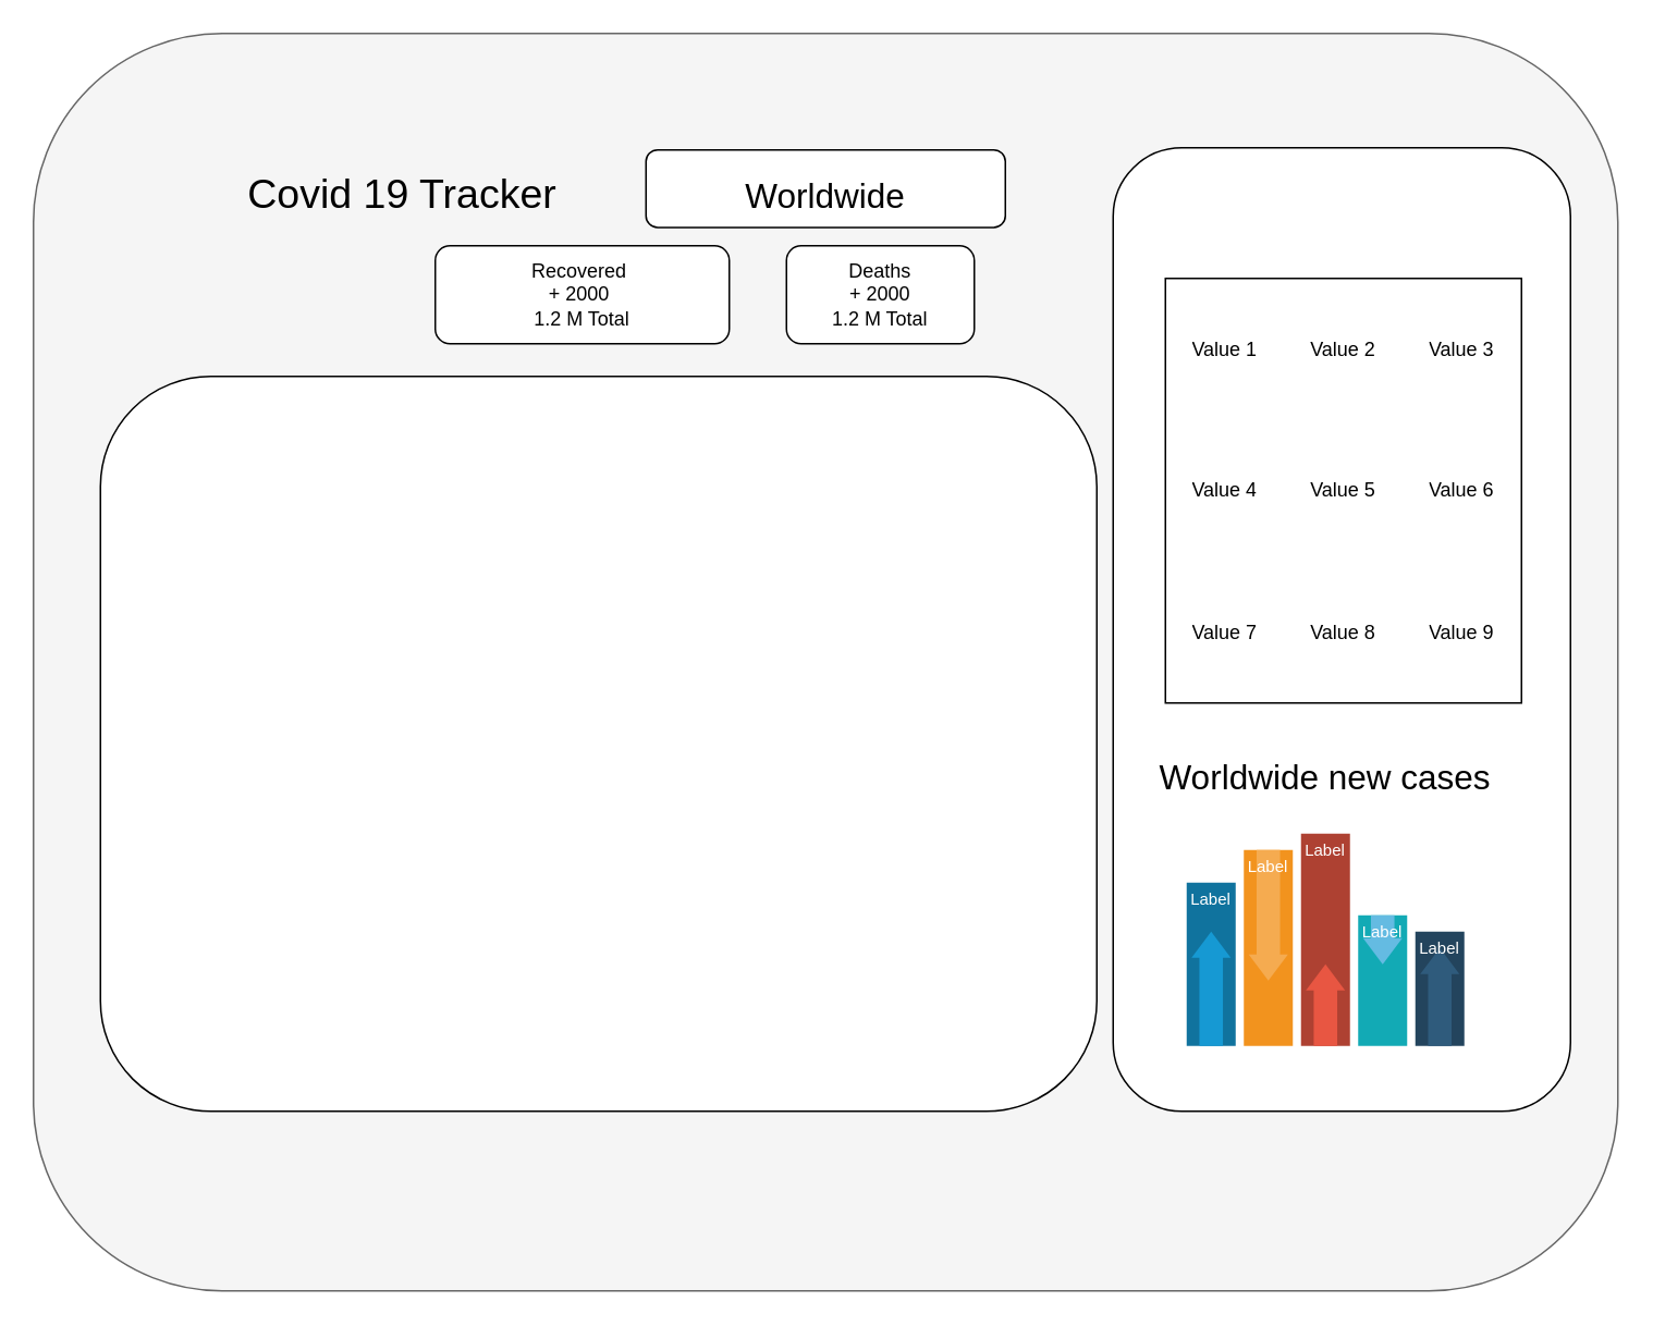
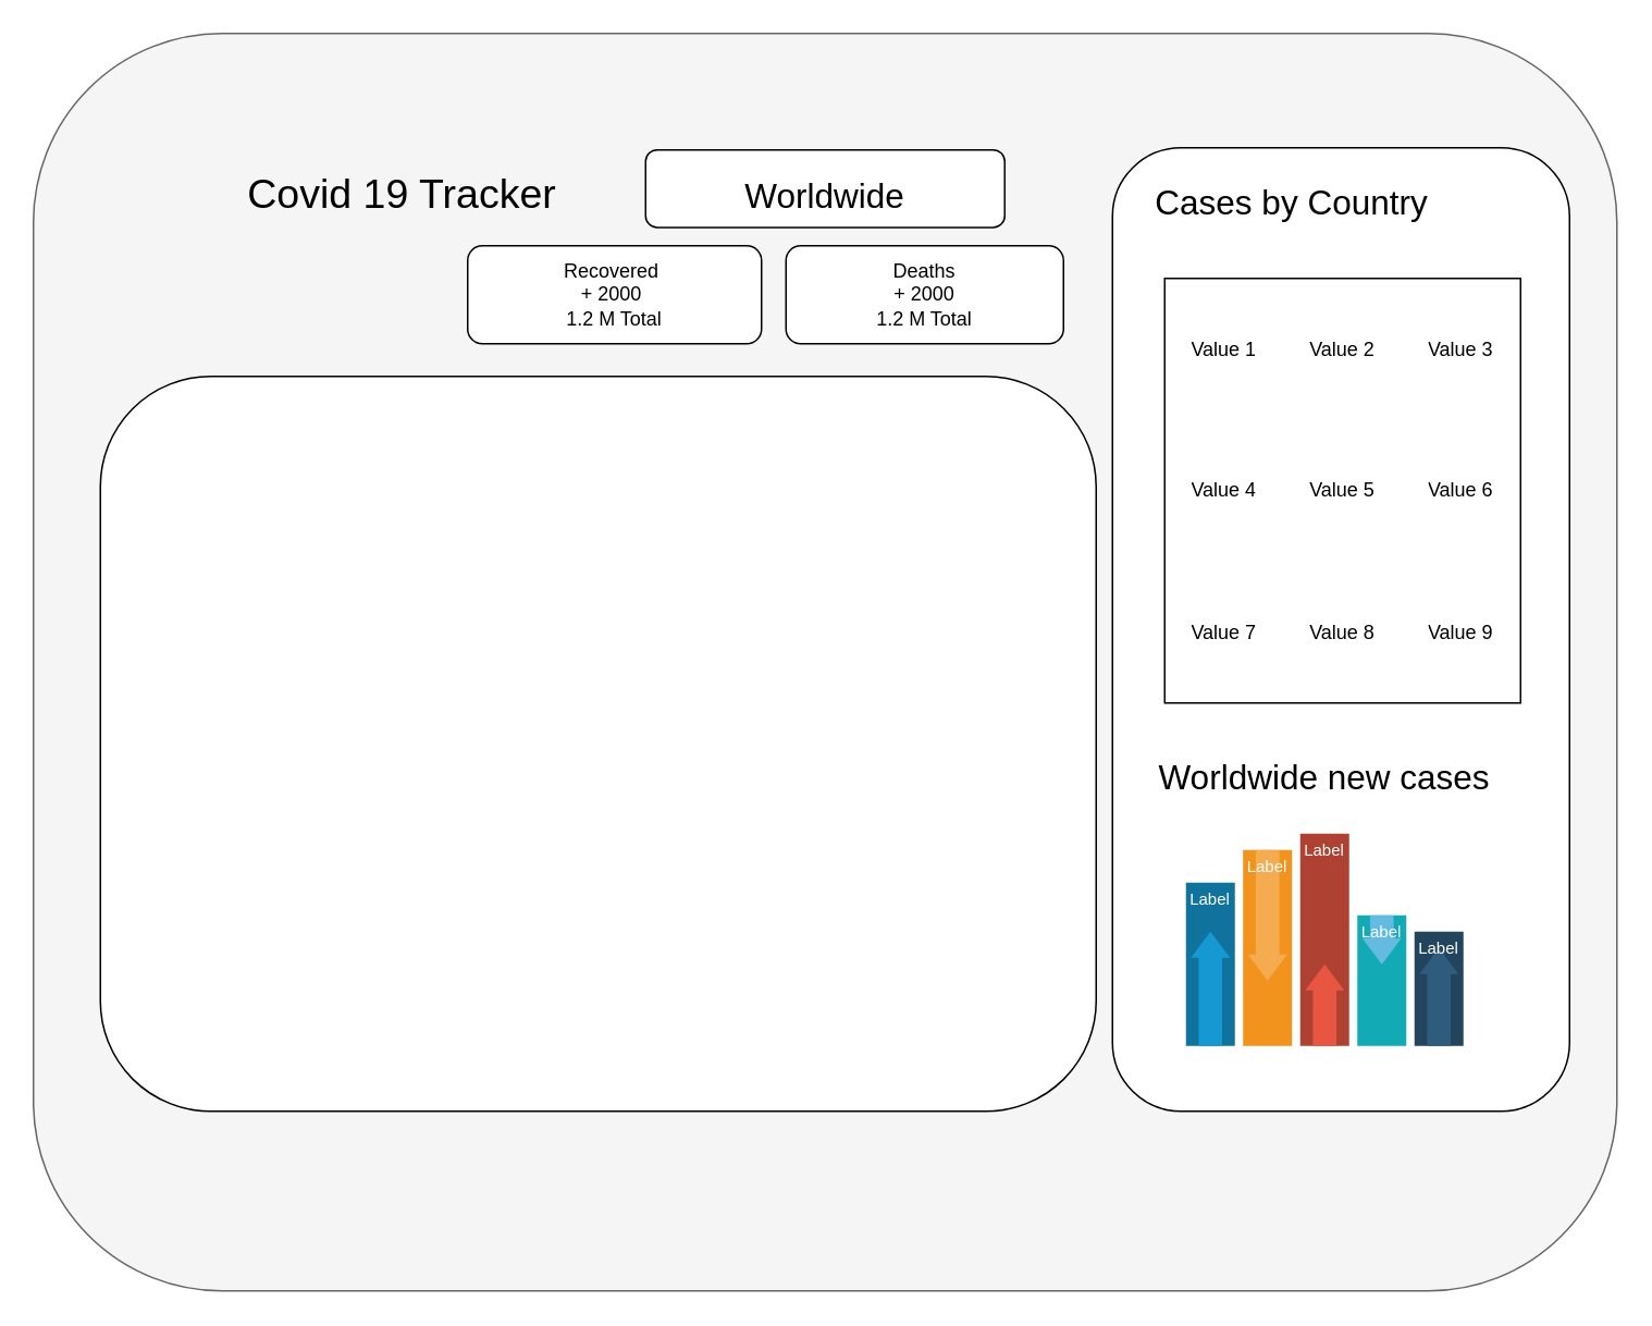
+ <mxCell id="9" value="Cases by Country" style="text;html=1;strokeColor=none;fillColor=none;align=center;verticalAlign=middle;whiteSpace=wrap;rounded=0;fontSize=21;" vertex="1" parent="1"><mxGeometry x="701" y="108" width="180" height="30" as="geometry" /></mxCell>
- <mxCell id="5" value="Recovered&amp;nbsp;&lt;br&gt;+ 2000&lt;span style=&quot;white-space: pre;&quot;&gt; &lt;/span&gt;&lt;br&gt;1.2 M Total" style="rounded=1;whiteSpace=wrap;html=1;fontSize=12;align=center;" vertex="1" parent="1"><mxGeometry x="266" y="150" width="180" height="60" as="geometry" /></mxCell>
+ <mxCell id="5" value="Recovered&amp;nbsp;&lt;br&gt;+ 2000&lt;span style=&quot;white-space: pre;&quot;&gt; &lt;/span&gt;&lt;br&gt;1.2 M Total" style="rounded=1;whiteSpace=wrap;html=1;fontSize=12;align=center;" vertex="1" parent="1"><mxGeometry x="286" y="150" width="180" height="60" as="geometry" /></mxCell>
- <mxCell id="6" value="Deaths&lt;br&gt;+ 2000&lt;br&gt;1.2 M Total" style="rounded=1;whiteSpace=wrap;html=1;fontSize=12;align=center;" vertex="1" parent="1"><mxGeometry x="481" y="150" width="115" height="60" as="geometry" /></mxCell>
+ <mxCell id="6" value="Deaths&lt;br&gt;+ 2000&lt;br&gt;1.2 M Total" style="rounded=1;whiteSpace=wrap;html=1;fontSize=12;align=center;" vertex="1" parent="1"><mxGeometry x="481" y="150" width="170" height="60" as="geometry" /></mxCell>
